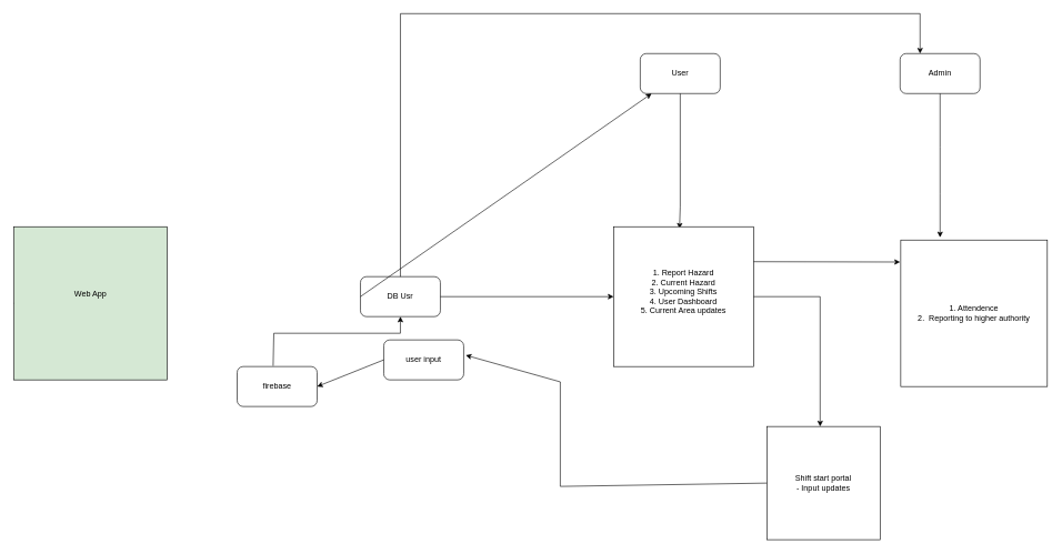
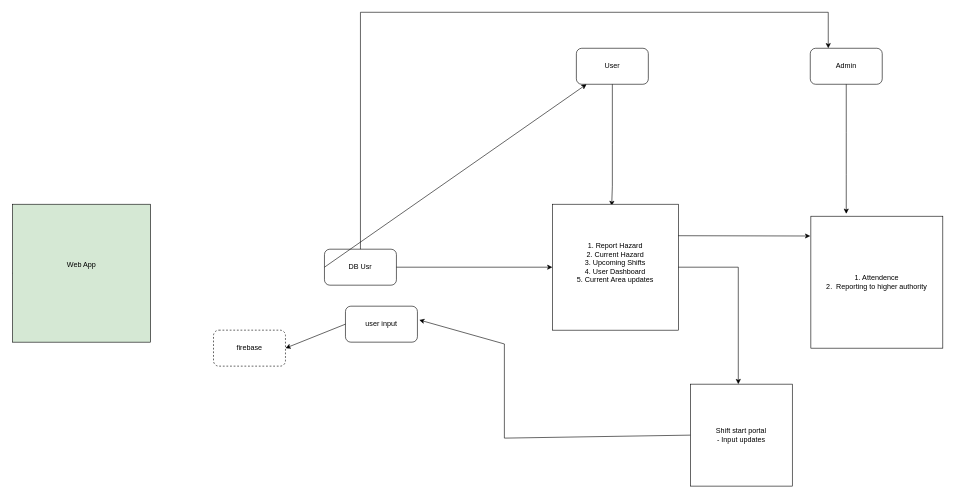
- <mxCell id="13" value="" style="endArrow=classic;html=1;rounded=0;exitX=0.45;exitY=-0.017;exitDx=0;exitDy=0;exitPerimeter=0;entryX=0.5;entryY=1;entryDx=0;entryDy=0;" parent="1" source="11" target="8" edge="1"><mxGeometry width="50" height="50" relative="1" as="geometry"><mxPoint x="940" y="540" as="sourcePoint" /><mxPoint x="990" y="490" as="targetPoint" /><Array as="points"><mxPoint x="410" y="500" /><mxPoint x="600" y="500" /></Array></mxGeometry></mxCell>
- <mxCell id="11" value="firebase" style="rounded=1;whiteSpace=wrap;html=1;" parent="1" vertex="1"><mxGeometry x="355" y="550" width="120" height="60" as="geometry" /></mxCell>
+ <mxCell id="11" value="firebase" style="rounded=1;whiteSpace=wrap;html=1;dashed=1;" parent="1" vertex="1"><mxGeometry x="355" y="550" width="120" height="60" as="geometry" /></mxCell>
